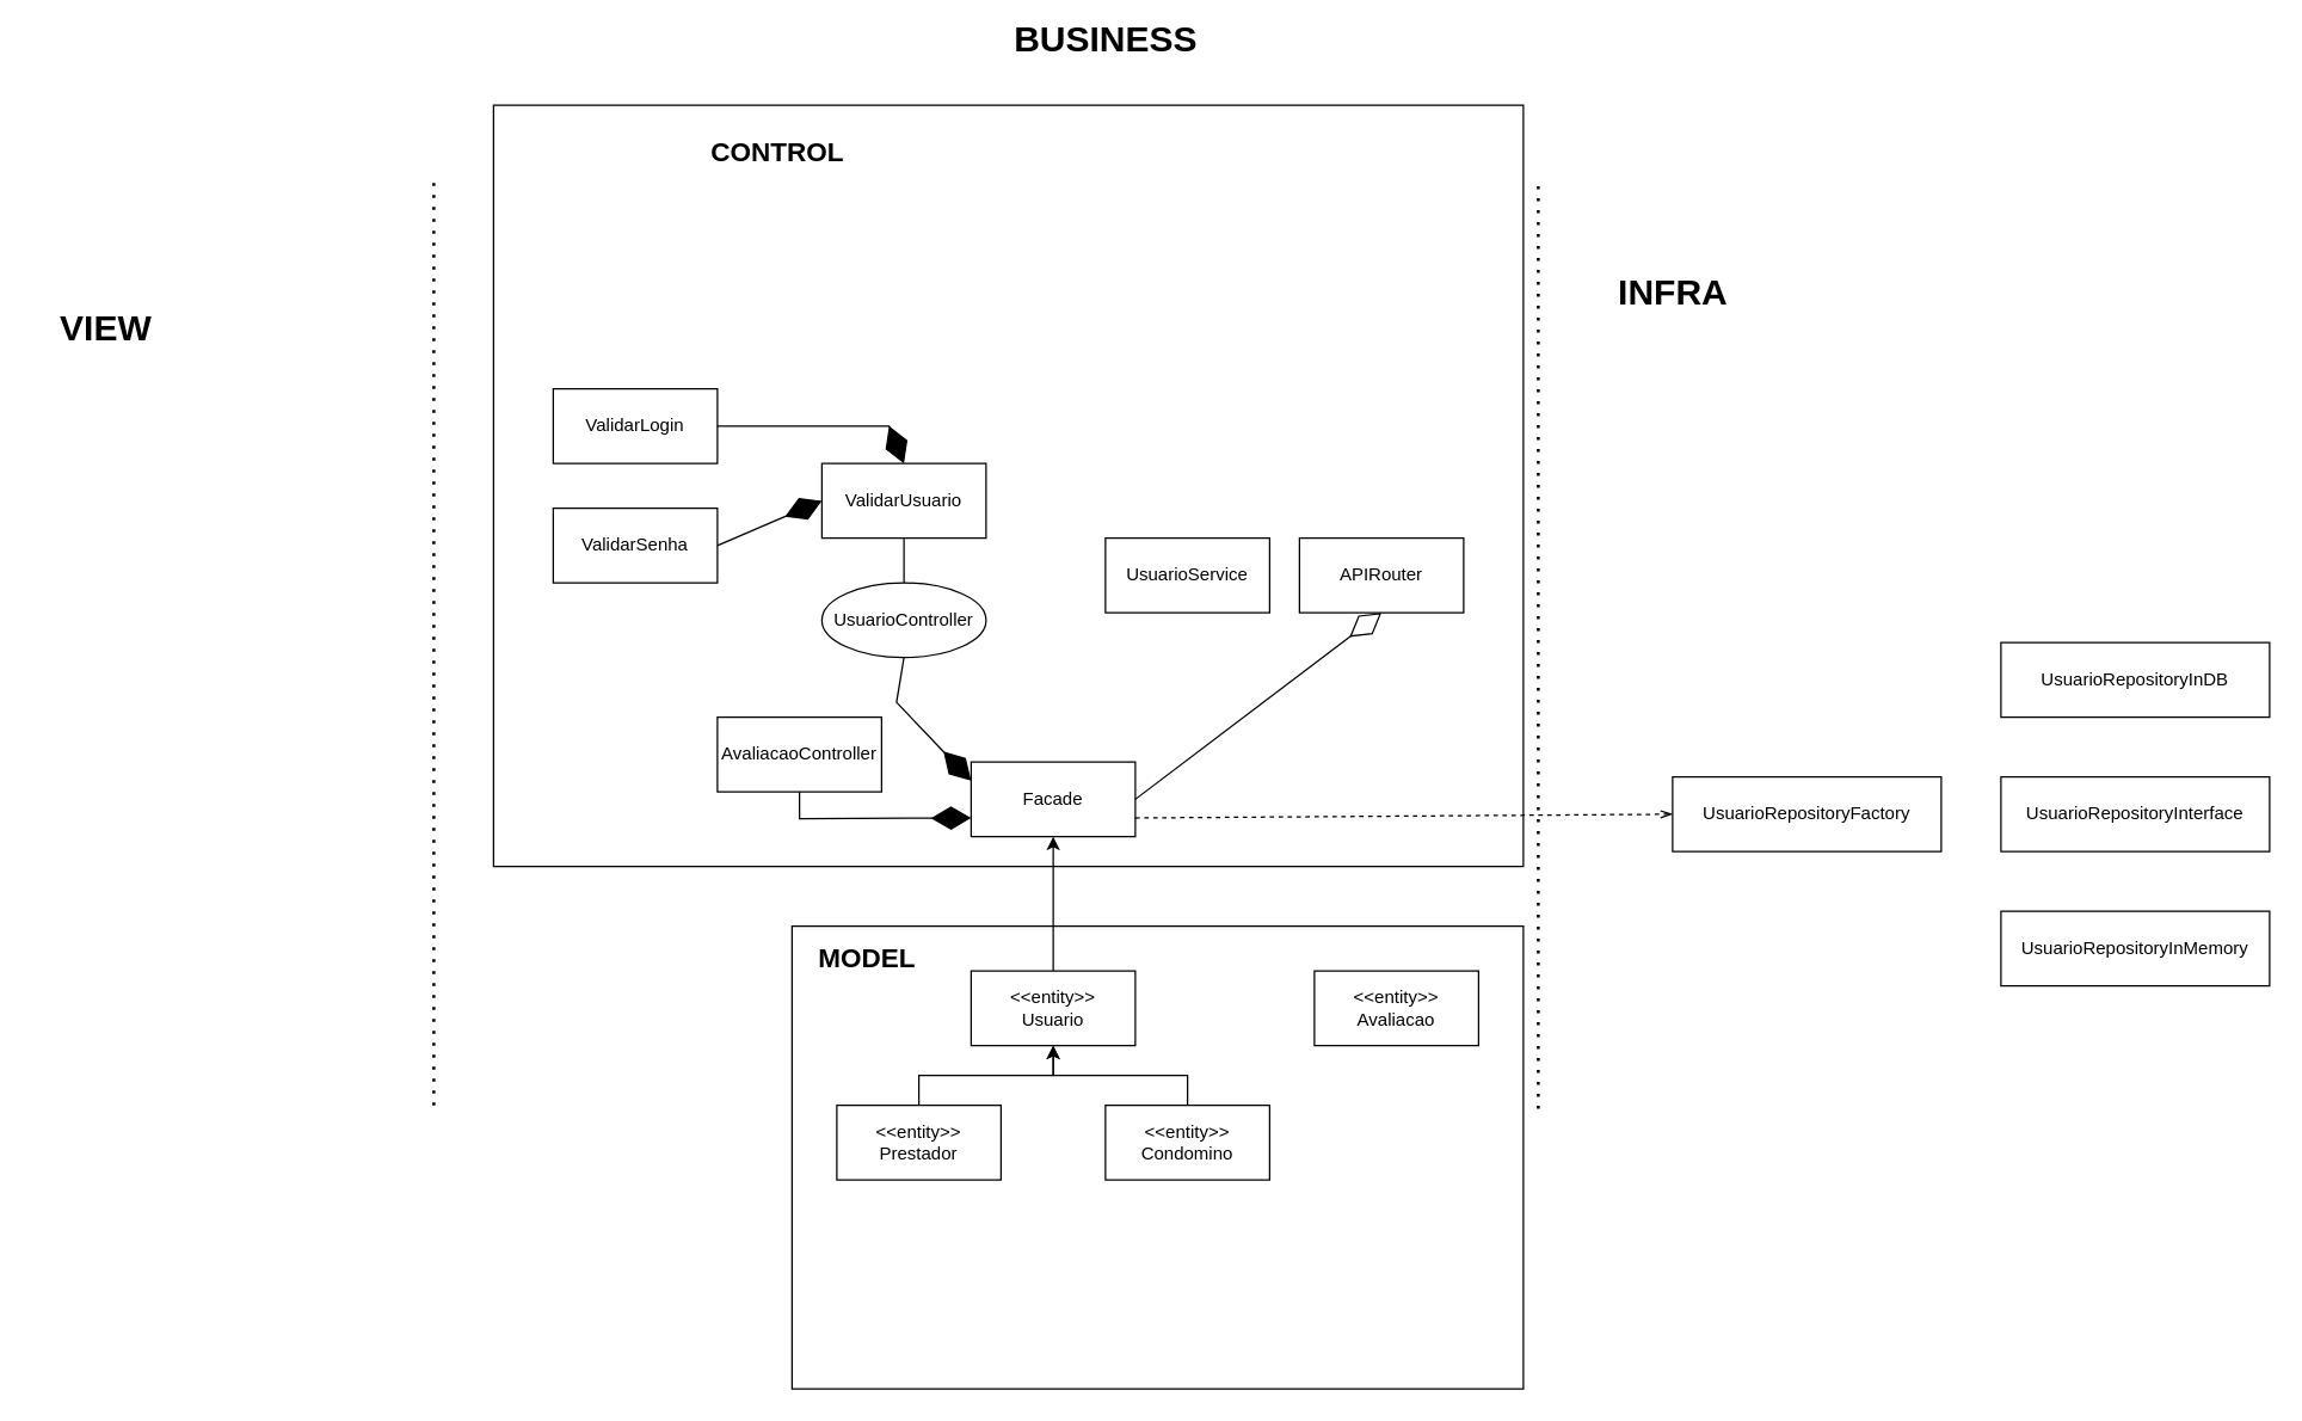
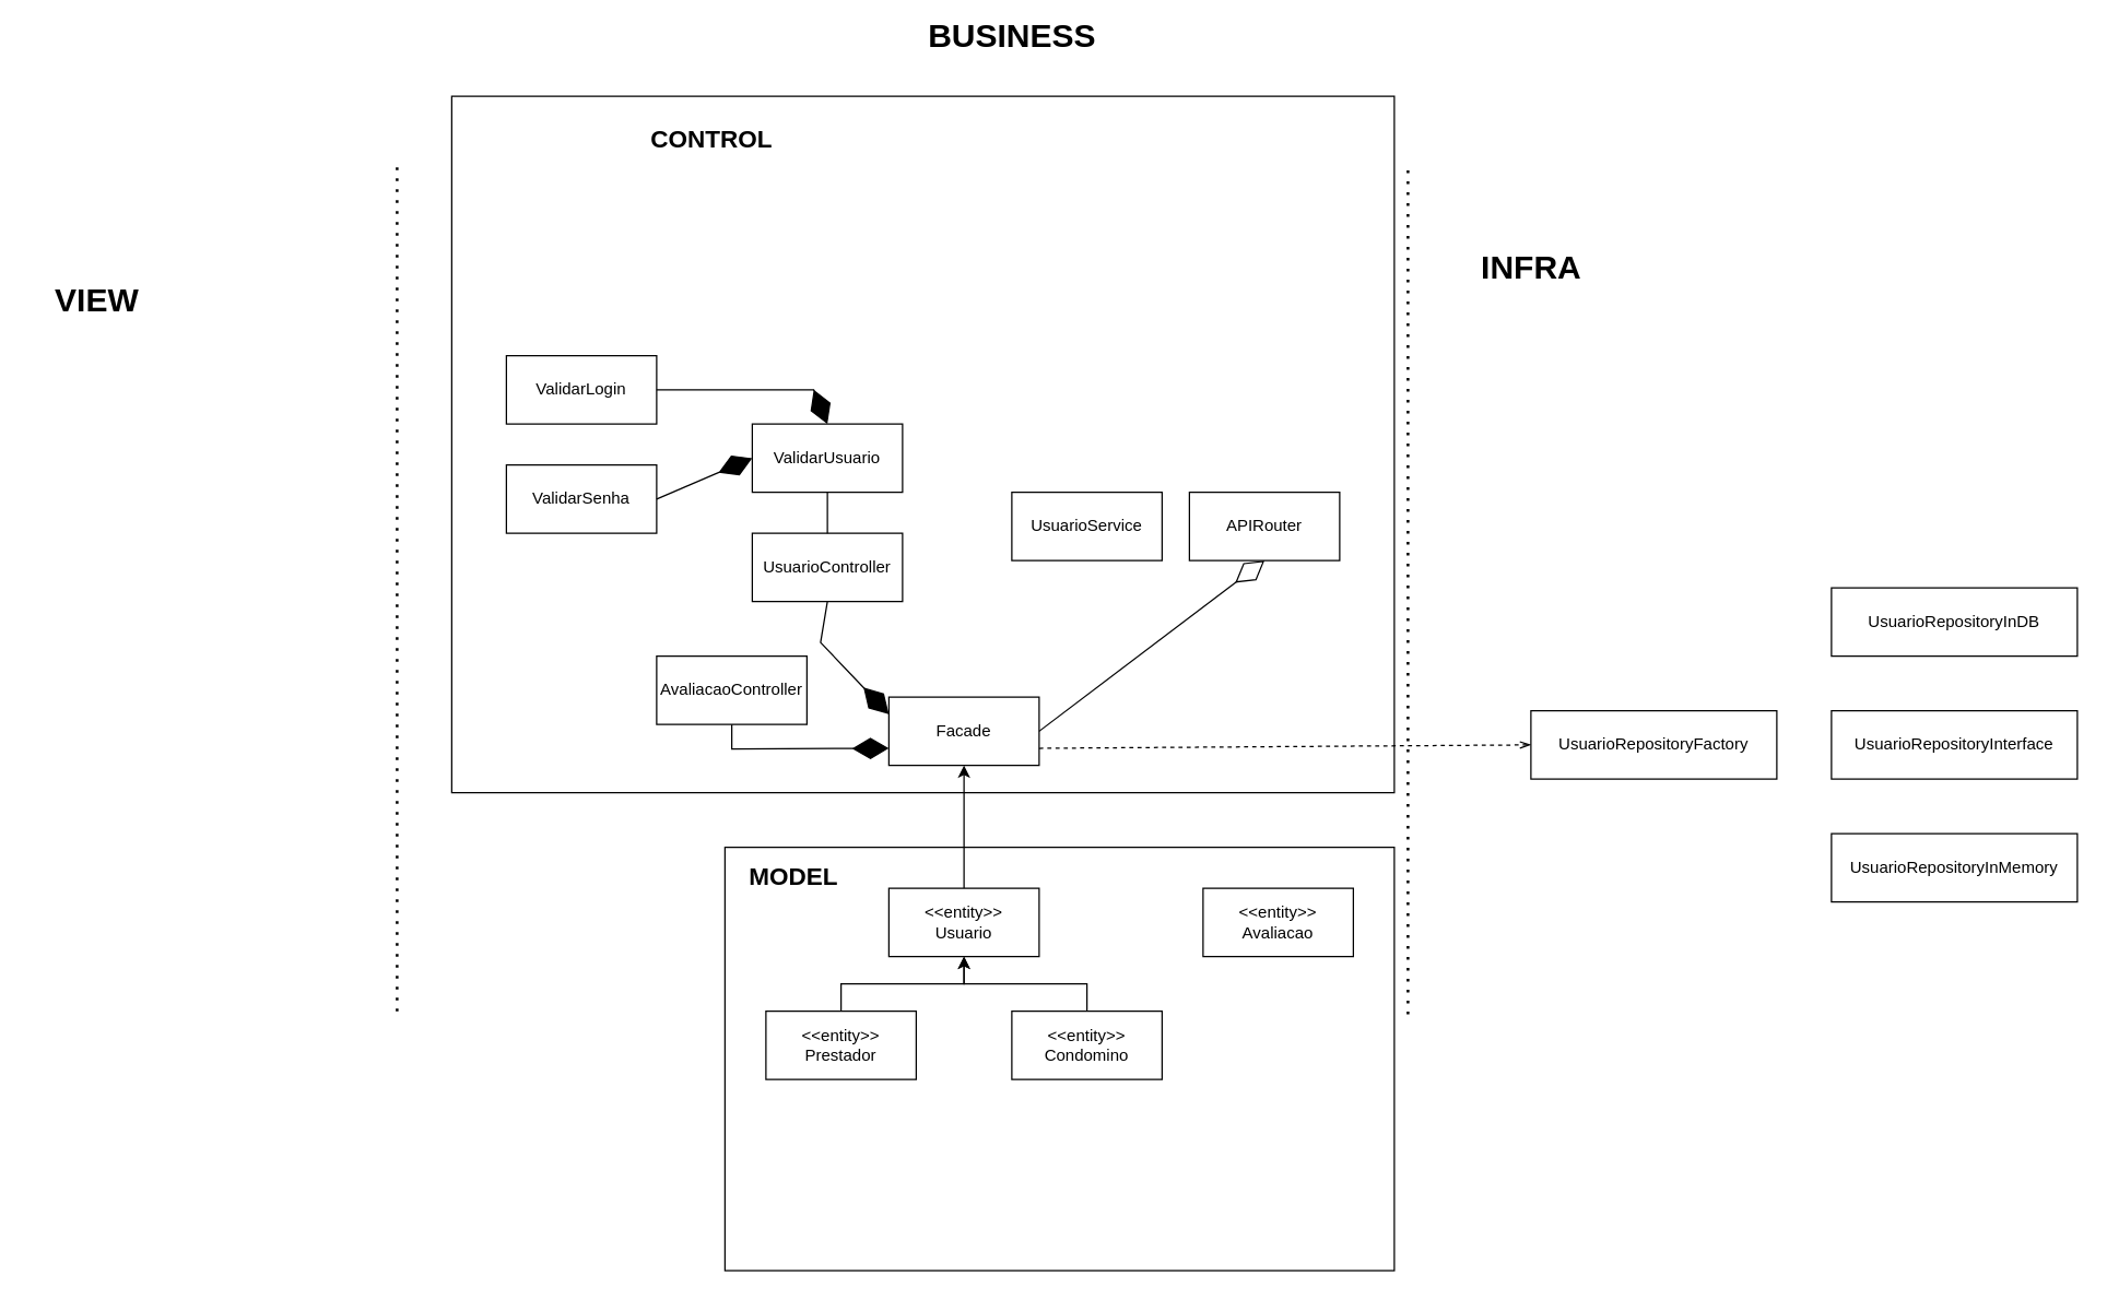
- <mxCell id="11" value="UsuarioController" style="ellipse;html=1;whiteSpace=wrap;" vertex="1" parent="1"><mxGeometry x="550" y="390" width="110" height="50" as="geometry" /></mxCell>
+ <mxCell id="11" value="UsuarioController" style="html=1;whiteSpace=wrap;" vertex="1" parent="1"><mxGeometry x="550" y="390" width="110" height="50" as="geometry" /></mxCell>
